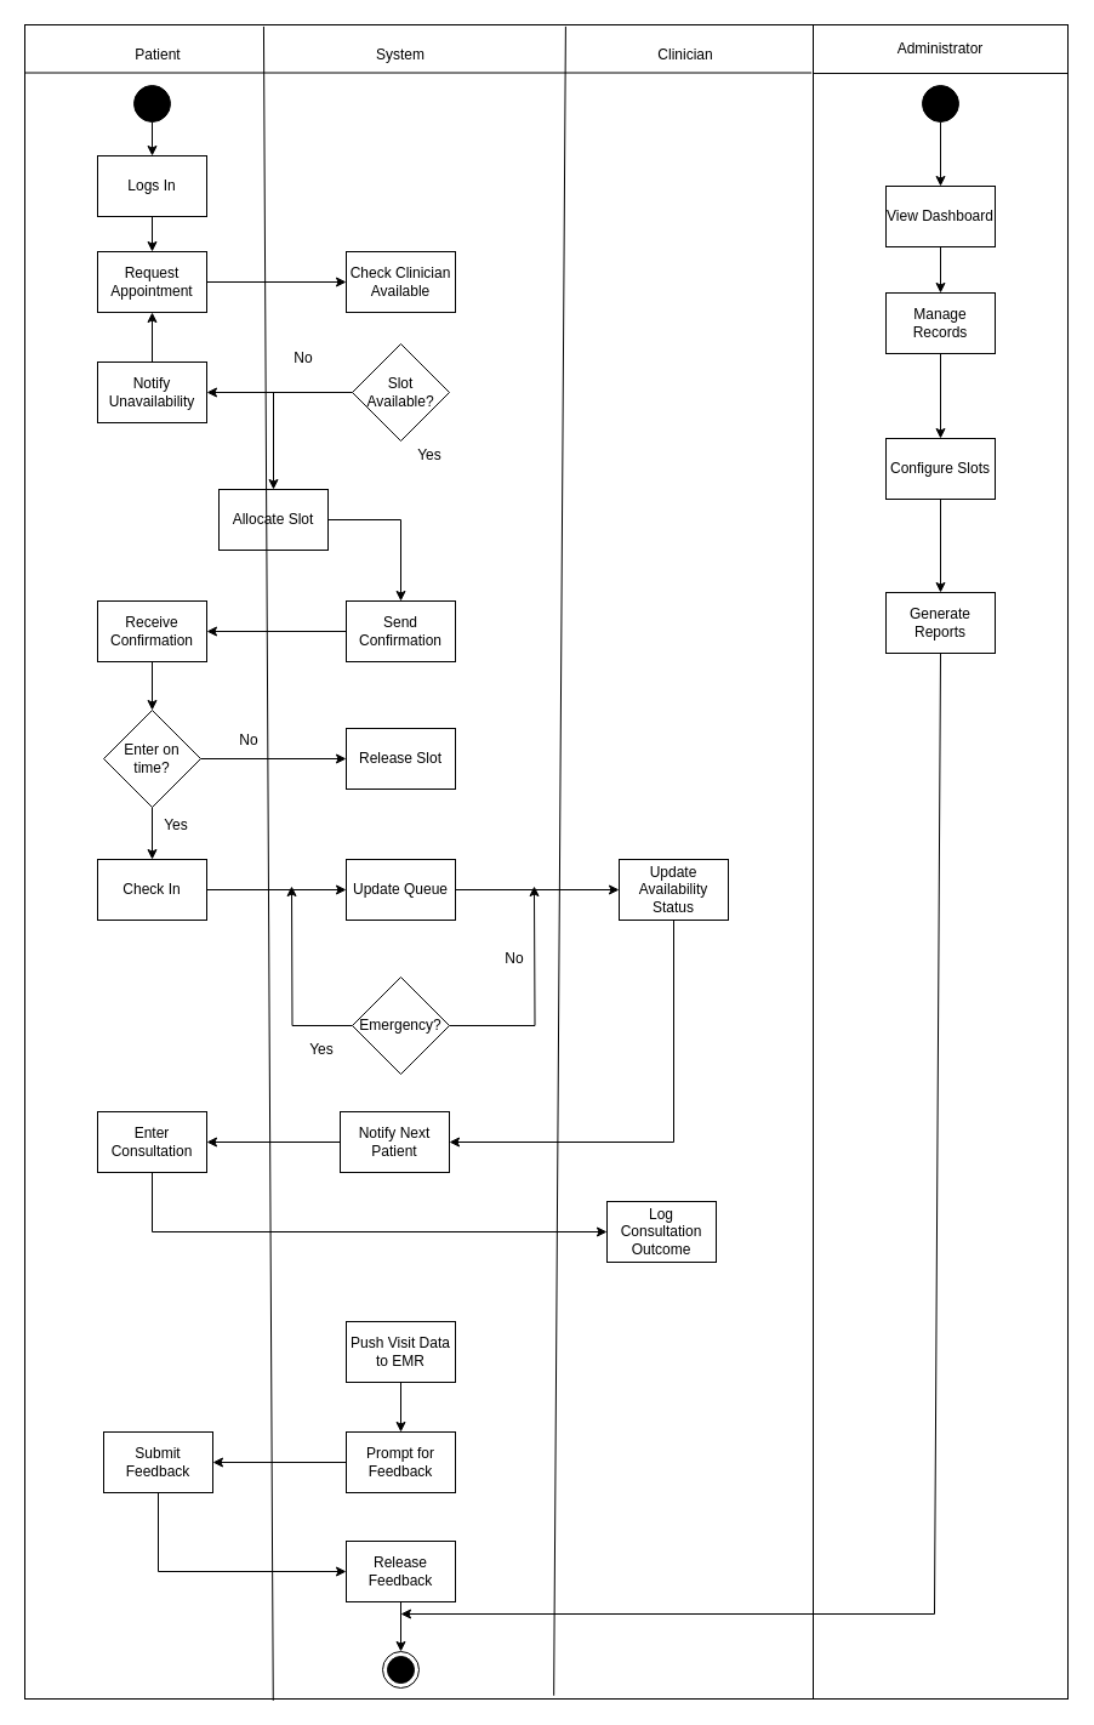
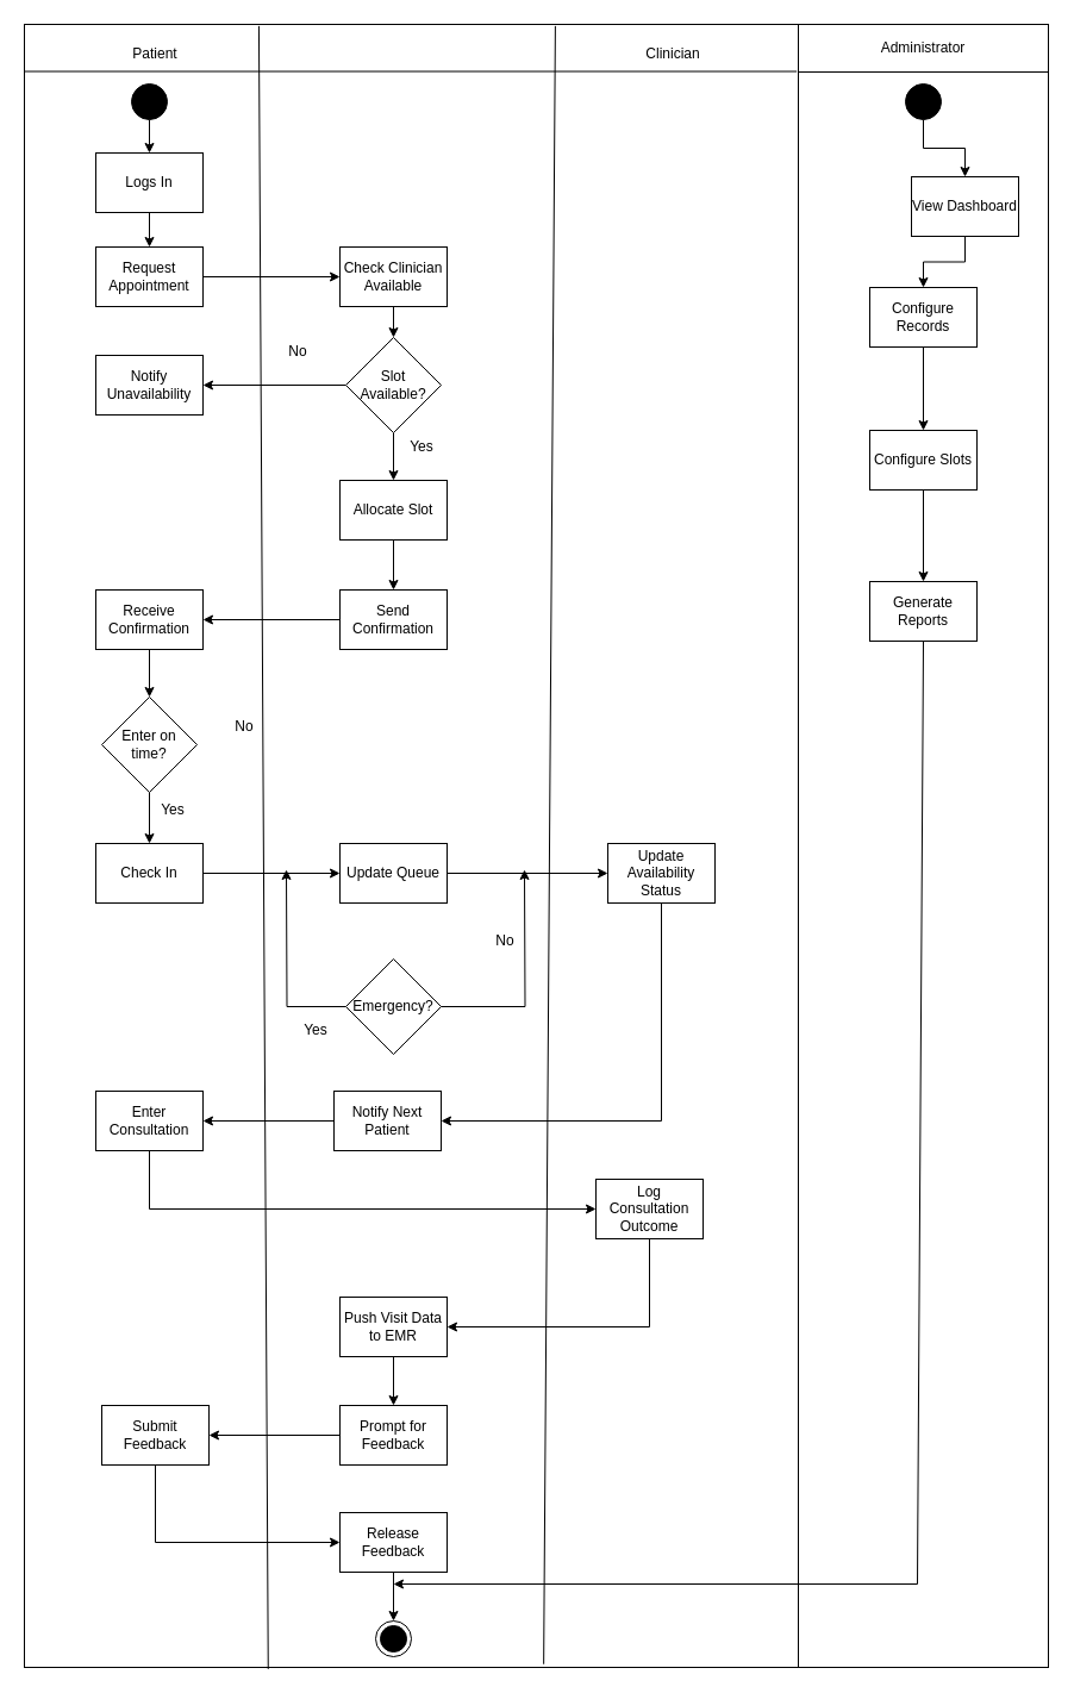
- <mxCell id="12" value="System" style="text;strokeColor=none;align=center;fillColor=none;html=1;verticalAlign=middle;whiteSpace=wrap;rounded=0;" parent="1" vertex="1"><mxGeometry x="300" y="30" width="60" height="30" as="geometry" /></mxCell>
- <mxCell id="65" value="View Dashboard" style="rounded=0;whiteSpace=wrap;html=1;" vertex="1" parent="1"><mxGeometry x="730" y="153" width="90" height="50" as="geometry" /></mxCell>
+ <mxCell id="65" value="View Dashboard" style="rounded=0;whiteSpace=wrap;html=1;" vertex="1" parent="1"><mxGeometry x="765" y="148" width="90" height="50" as="geometry" /></mxCell>
- <mxCell id="67" value="Manage Records" style="rounded=0;whiteSpace=wrap;html=1;" vertex="1" parent="1"><mxGeometry x="730" y="241" width="90" height="50" as="geometry" /></mxCell>
+ <mxCell id="67" value="Configure Records" style="rounded=0;whiteSpace=wrap;html=1;" vertex="1" parent="1"><mxGeometry x="730" y="241" width="90" height="50" as="geometry" /></mxCell>
+ <mxCell id="13" value="" style="edgeStyle=orthogonalEdgeStyle;rounded=0;orthogonalLoop=1;jettySize=auto;html=1;" parent="1" source="14" target="17" edge="1"><mxGeometry relative="1" as="geometry" /></mxCell>
- <mxCell id="20" value="" style="edgeStyle=orthogonalEdgeStyle;rounded=0;orthogonalLoop=1;jettySize=auto;html=1;" parent="1" source="21" target="10" edge="1"><mxGeometry relative="1" as="geometry" /></mxCell>
- <mxCell id="19" value="Allocate Slot" style="rounded=0;whiteSpace=wrap;html=1;" parent="1" vertex="1"><mxGeometry x="180" y="403" width="90" height="50" as="geometry" /></mxCell>
+ <mxCell id="19" value="Allocate Slot" style="rounded=0;whiteSpace=wrap;html=1;" parent="1" vertex="1"><mxGeometry x="285" y="403" width="90" height="50" as="geometry" /></mxCell>
- <mxCell id="28" style="edgeStyle=orthogonalEdgeStyle;rounded=0;orthogonalLoop=1;jettySize=auto;html=1;entryX=0;entryY=0.5;entryDx=0;entryDy=0;" parent="1" source="30" target="33" edge="1"><mxGeometry relative="1" as="geometry" /></mxCell>
- <mxCell id="33" value="Release Slot" style="rounded=0;whiteSpace=wrap;html=1;" parent="1" vertex="1"><mxGeometry x="285" y="600" width="90" height="50" as="geometry" /></mxCell>
+ <mxCell id="47" style="edgeStyle=orthogonalEdgeStyle;rounded=0;orthogonalLoop=1;jettySize=auto;html=1;entryX=1;entryY=0.5;entryDx=0;entryDy=0;" parent="1" source="48" target="50" edge="1"><mxGeometry relative="1" as="geometry"><Array as="points"><mxPoint x="545" y="1114" /></Array></mxGeometry></mxCell>
